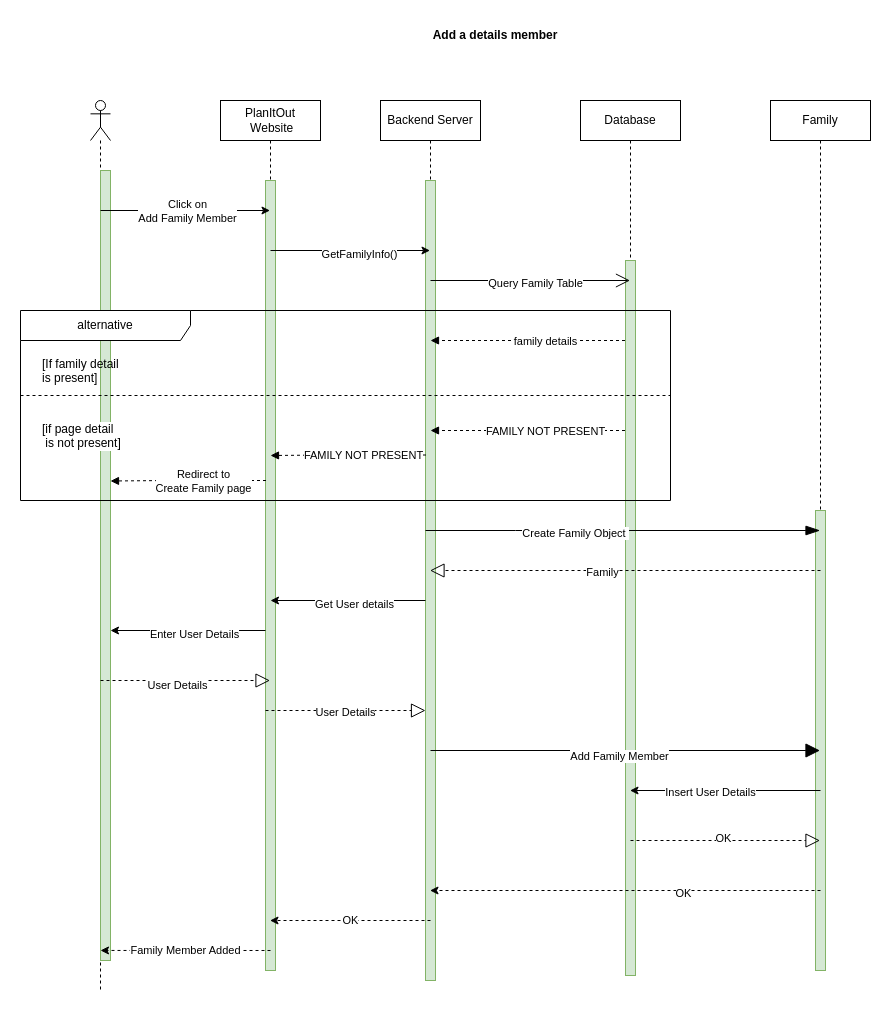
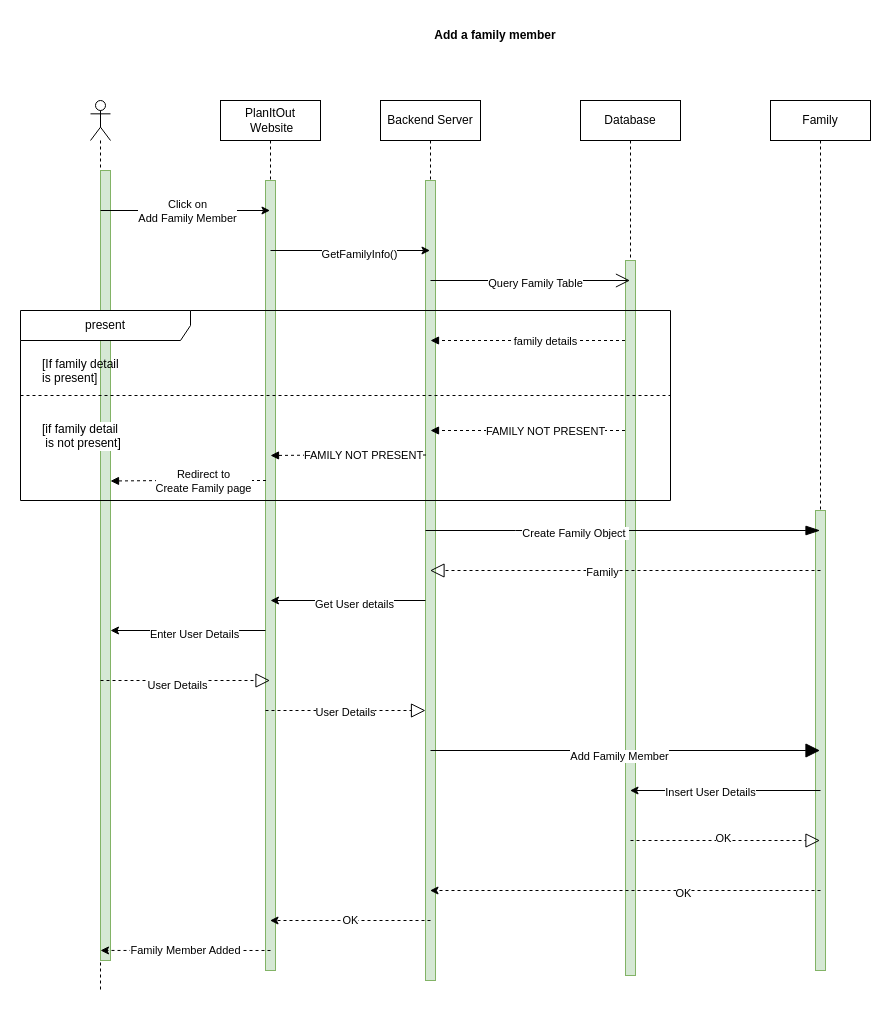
- <mxCell id="10" value="&lt;b&gt;Add a details member&lt;/b&gt;" style="text;html=1;align=center;verticalAlign=middle;whiteSpace=wrap;rounded=0;" vertex="1" parent="1"><mxGeometry x="400" y="20" width="190" height="30" as="geometry" /></mxCell>
+ <mxCell id="10" value="&lt;b&gt;Add a family member&lt;/b&gt;" style="text;html=1;align=center;verticalAlign=middle;whiteSpace=wrap;rounded=0;" vertex="1" parent="1"><mxGeometry x="400" y="20" width="190" height="30" as="geometry" /></mxCell>
- <mxCell id="17" value="alternative" style="shape=umlFrame;whiteSpace=wrap;html=1;pointerEvents=0;recursiveResize=0;container=1;collapsible=0;width=170;" vertex="1" parent="1"><mxGeometry x="20" y="310" width="650" height="190" as="geometry" /></mxCell>
+ <mxCell id="17" value="present" style="shape=umlFrame;whiteSpace=wrap;html=1;pointerEvents=0;recursiveResize=0;container=1;collapsible=0;width=170;" vertex="1" parent="1"><mxGeometry x="20" y="310" width="650" height="190" as="geometry" /></mxCell>
- <mxCell id="19" value="[if page detail&lt;br&gt;&amp;nbsp;is not present]" style="line;strokeWidth=1;dashed=1;labelPosition=center;verticalLabelPosition=bottom;align=left;verticalAlign=top;spacingLeft=20;spacingTop=15;html=1;whiteSpace=wrap;" vertex="1" parent="17"><mxGeometry y="80" width="650" height="10" as="geometry" /></mxCell>
+ <mxCell id="19" value="[if family detail&lt;br&gt;&amp;nbsp;is not present]" style="line;strokeWidth=1;dashed=1;labelPosition=center;verticalLabelPosition=bottom;align=left;verticalAlign=top;spacingLeft=20;spacingTop=15;html=1;whiteSpace=wrap;" vertex="1" parent="17"><mxGeometry y="80" width="650" height="10" as="geometry" /></mxCell>
